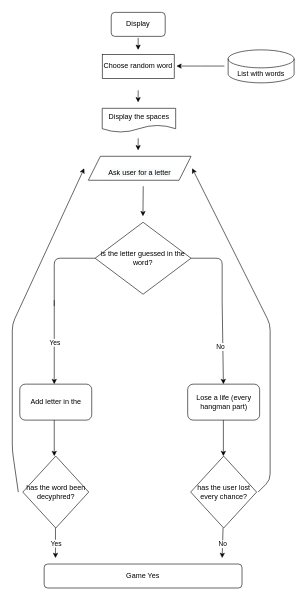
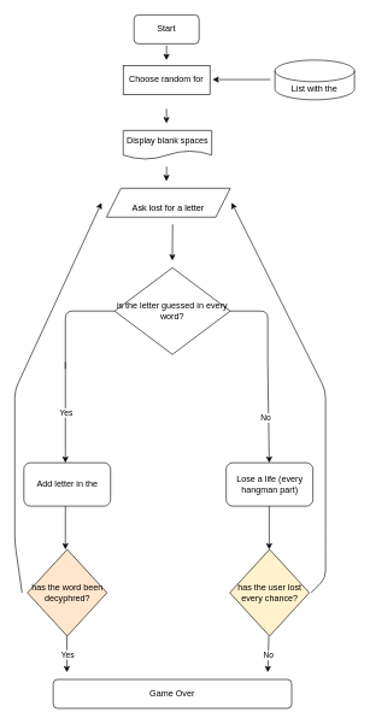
- <mxCell id="2" value="Display" style="rounded=1;whiteSpace=wrap;html=1;" vertex="1" parent="1"><mxGeometry x="185" width="90" height="40" as="geometry" y="20" /></mxCell>
+ <mxCell id="2" value="Start" style="rounded=1;whiteSpace=wrap;html=1;" vertex="1" parent="1"><mxGeometry x="185" width="90" height="40" as="geometry" y="20" /></mxCell>
- <mxCell id="5" value="Choose random word" style="rounded=0;whiteSpace=wrap;html=1;" vertex="1" parent="1"><mxGeometry x="170" y="90" width="120" height="40" as="geometry" /></mxCell>
+ <mxCell id="5" value="Choose random for" style="rounded=0;whiteSpace=wrap;html=1;" vertex="1" parent="1"><mxGeometry x="170" y="90" width="120" height="40" as="geometry" /></mxCell>
- <mxCell id="6" value="List with words" style="shape=cylinder3;whiteSpace=wrap;html=1;boundedLbl=1;backgroundOutline=1;size=15;" vertex="1" parent="1"><mxGeometry x="380" y="82.5" width="110" height="55" as="geometry" /></mxCell>
+ <mxCell id="6" value="List with the" style="shape=cylinder3;whiteSpace=wrap;html=1;boundedLbl=1;backgroundOutline=1;size=15;" vertex="1" parent="1"><mxGeometry x="380" y="82.5" width="110" height="55" as="geometry" /></mxCell>
- <mxCell id="7" value="Display the spaces" style="shape=document;whiteSpace=wrap;html=1;boundedLbl=1;" vertex="1" parent="1"><mxGeometry x="170" y="180" width="122.5" height="40" as="geometry" /></mxCell>
+ <mxCell id="7" value="Display blank spaces" style="shape=document;whiteSpace=wrap;html=1;boundedLbl=1;" vertex="1" parent="1"><mxGeometry x="170" y="180" width="122.5" height="40" as="geometry" /></mxCell>
- <mxCell id="3" value="&lt;br&gt;&lt;span style=&quot;color: rgb(0 , 0 , 0) ; font-family: &amp;#34;helvetica&amp;#34; ; font-size: 12px ; font-style: normal ; font-weight: 400 ; letter-spacing: normal ; text-align: center ; text-indent: 0px ; text-transform: none ; word-spacing: 0px ; background-color: rgb(248 , 249 , 250) ; display: inline ; float: none&quot;&gt;Ask user for a&amp;nbsp;letter&lt;/span&gt;" style="shape=parallelogram;perimeter=parallelogramPerimeter;whiteSpace=wrap;html=1;fixedSize=1;" vertex="1" parent="1"><mxGeometry x="146.88" y="260" width="171.25" height="40" as="geometry" /></mxCell>
+ <mxCell id="3" value="&lt;br&gt;&lt;span style=&quot;color: rgb(0 , 0 , 0) ; font-family: &amp;#34;helvetica&amp;#34; ; font-size: 12px ; font-style: normal ; font-weight: 400 ; letter-spacing: normal ; text-align: center ; text-indent: 0px ; text-transform: none ; word-spacing: 0px ; background-color: rgb(248 , 249 , 250) ; display: inline ; float: none&quot;&gt;Ask lost for a&amp;nbsp;letter&lt;/span&gt;" style="shape=parallelogram;perimeter=parallelogramPerimeter;whiteSpace=wrap;html=1;fixedSize=1;" vertex="1" parent="1"><mxGeometry x="146.88" y="260" width="171.25" height="40" as="geometry" /></mxCell>
- <mxCell id="9" value="is the letter guessed in the word?" style="rhombus;whiteSpace=wrap;html=1;" vertex="1" parent="1"><mxGeometry x="158.13" y="370" width="160" height="120" as="geometry" /></mxCell>
+ <mxCell id="9" value="is the letter guessed in every word?" style="rhombus;whiteSpace=wrap;html=1;" vertex="1" parent="1"><mxGeometry x="158.13" y="370" width="160" height="120" as="geometry" /></mxCell>
- <mxCell id="18" value="has the word been decyphred?" style="rhombus;whiteSpace=wrap;html=1;" vertex="1" parent="1"><mxGeometry x="37.51" y="760" width="110" height="120" as="geometry" /></mxCell>
+ <mxCell id="18" value="has the word been decyphred?" style="rhombus;whiteSpace=wrap;html=1;fillColor=#ffe6cc;" vertex="1" parent="1"><mxGeometry x="37.51" y="760" width="110" height="120" as="geometry" /></mxCell>
- <mxCell id="19" value="has the user lost every chance?" style="rhombus;whiteSpace=wrap;html=1;" vertex="1" parent="1"><mxGeometry x="317.51" y="760" width="110" height="120" as="geometry" /></mxCell>
+ <mxCell id="19" value="has the user lost every chance?" style="rhombus;whiteSpace=wrap;html=1;fillColor=#fff2cc;" vertex="1" parent="1"><mxGeometry x="317.51" y="760" width="110" height="120" as="geometry" /></mxCell>
- <mxCell id="22" value="Game Yes&lt;br&gt;" style="rounded=1;whiteSpace=wrap;html=1;" vertex="1" parent="1"><mxGeometry x="73.13" y="940" width="330" height="40" as="geometry" /></mxCell>
+ <mxCell id="22" value="Game Over&lt;br&gt;" style="rounded=1;whiteSpace=wrap;html=1;" vertex="1" parent="1"><mxGeometry x="73.13" y="940" width="330" height="40" as="geometry" /></mxCell>
